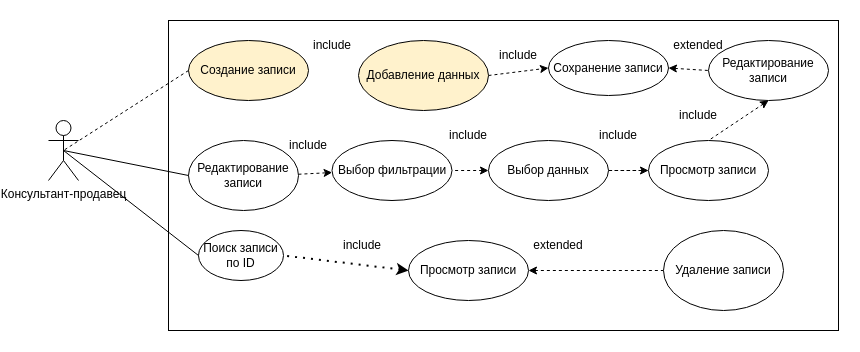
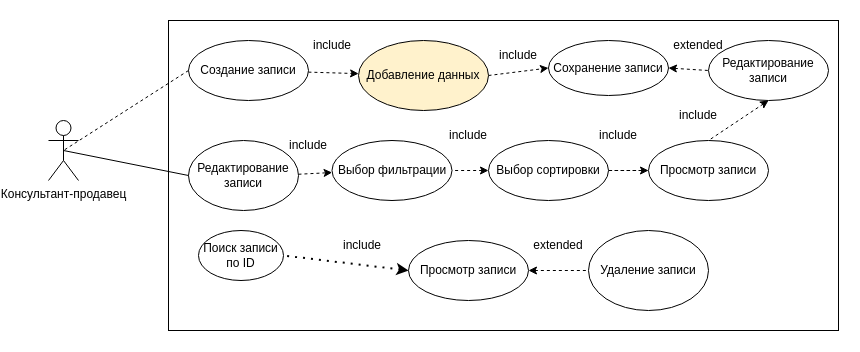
- <mxCell id="5" value="Создание записи" style="ellipse;whiteSpace=wrap;html=1;fillColor=#fff2cc;" parent="1" vertex="1"><mxGeometry x="160" y="40" width="120" height="60" as="geometry" /></mxCell>
+ <mxCell id="5" value="Создание записи" style="ellipse;whiteSpace=wrap;html=1;" parent="1" vertex="1"><mxGeometry x="160" y="40" width="120" height="60" as="geometry" /></mxCell>
+ <mxCell id="4" value="" style="rounded=0;orthogonalLoop=1;jettySize=auto;html=1;endArrow=classic;endFill=1;dashed=1;" parent="1" source="5" target="7" edge="1"><mxGeometry relative="1" as="geometry" /></mxCell>
- <mxCell id="15" value="Выбор данных" style="ellipse;whiteSpace=wrap;html=1;" parent="1" vertex="1"><mxGeometry x="460" y="140" width="120" height="60" as="geometry" /></mxCell>
+ <mxCell id="15" value="Выбор сортировки" style="ellipse;whiteSpace=wrap;html=1;" parent="1" vertex="1"><mxGeometry x="460" y="140" width="120" height="60" as="geometry" /></mxCell>
- <mxCell id="26" style="rounded=0;orthogonalLoop=1;jettySize=auto;html=1;exitX=0.5;exitY=0.5;exitDx=0;exitDy=0;exitPerimeter=0;entryX=0;entryY=0.5;entryDx=0;entryDy=0;endArrow=none;endFill=0;" parent="1" source="2" target="21" edge="1"><mxGeometry relative="1" as="geometry" /></mxCell>
- <mxCell id="22" value="Удаление записи" style="ellipse;whiteSpace=wrap;html=1;" parent="1" vertex="1"><mxGeometry x="635" y="230" width="120" height="80" as="geometry" /></mxCell>
+ <mxCell id="22" value="Удаление записи" style="ellipse;whiteSpace=wrap;html=1;" parent="1" vertex="1"><mxGeometry x="560" y="230" width="120" height="80" as="geometry" /></mxCell>
